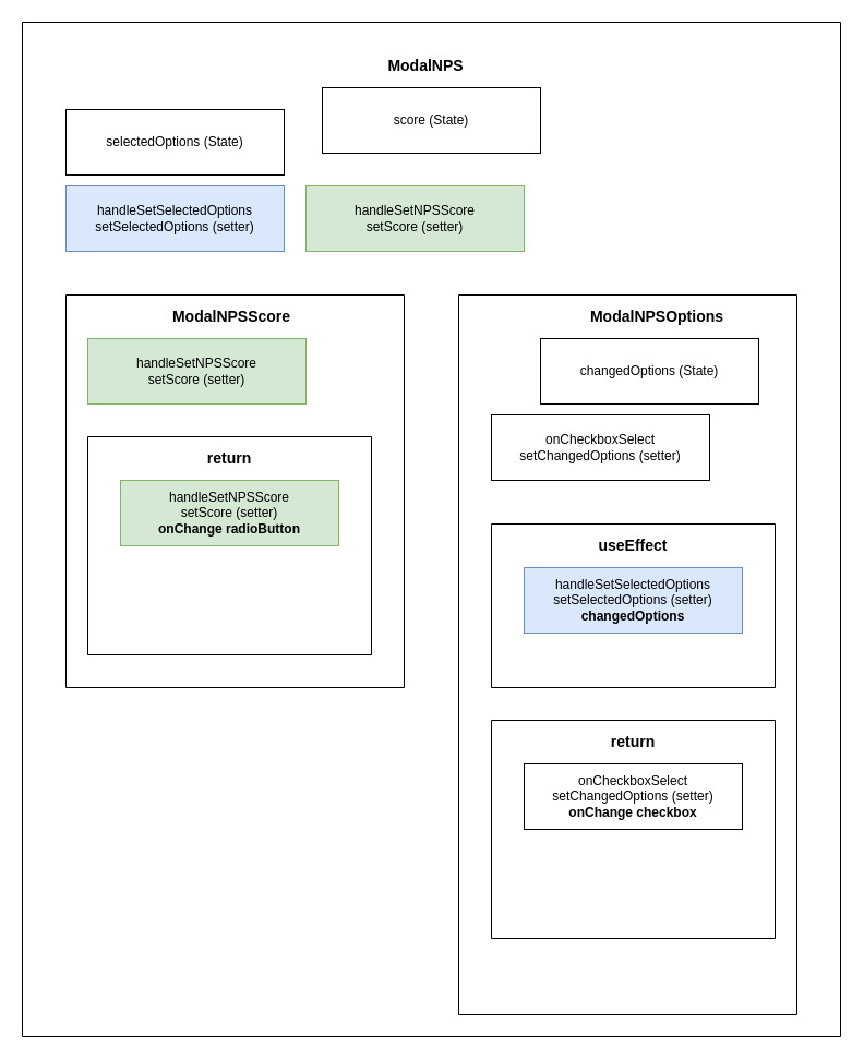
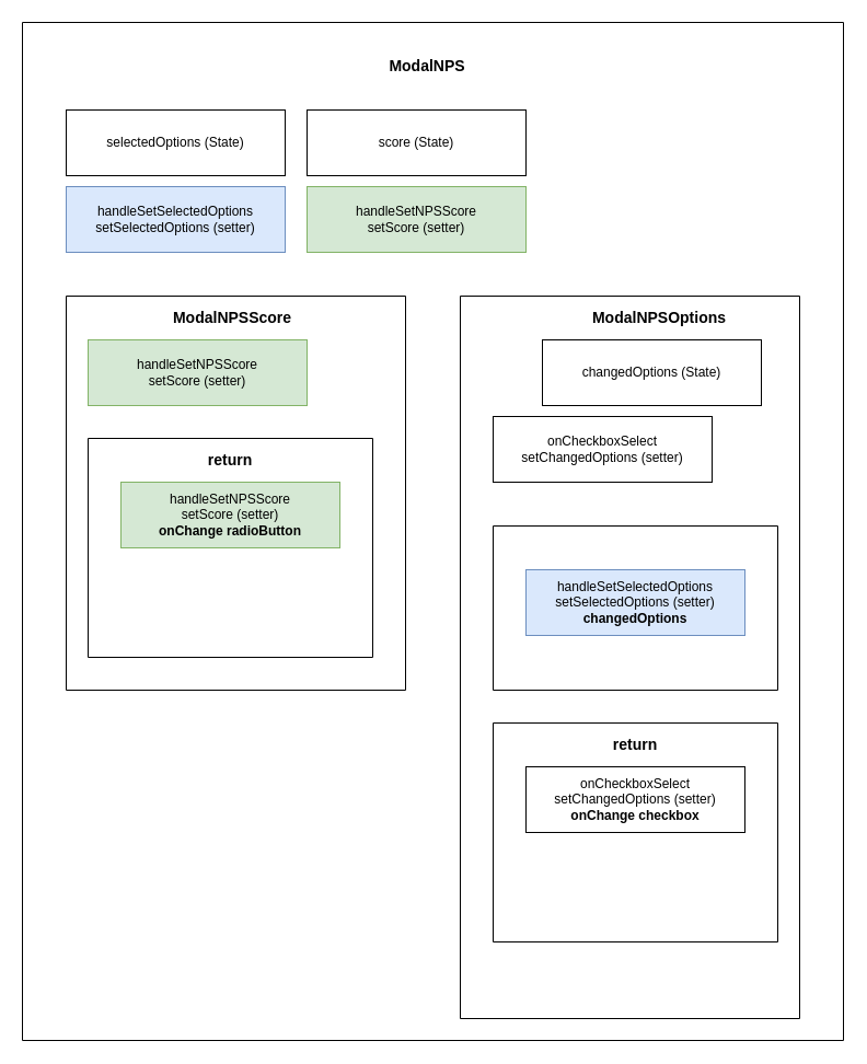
- <mxCell id="11" value="score (State)" style="rounded=0;whiteSpace=wrap;html=1;" vertex="1" parent="2"><mxGeometry x="275" y="60" width="200" height="60" as="geometry" /></mxCell>
+ <mxCell id="11" value="score (State)" style="rounded=0;whiteSpace=wrap;html=1;" vertex="1" parent="2"><mxGeometry x="260" y="80" width="200" height="60" as="geometry" /></mxCell>
- <mxCell id="19" value="useEffect" style="text;html=1;strokeColor=none;fillColor=none;align=center;verticalAlign=middle;whiteSpace=wrap;rounded=0;fontStyle=1;fontSize=14;" vertex="1" parent="18"><mxGeometry x="52" y="10" width="156" height="20" as="geometry" /></mxCell>
